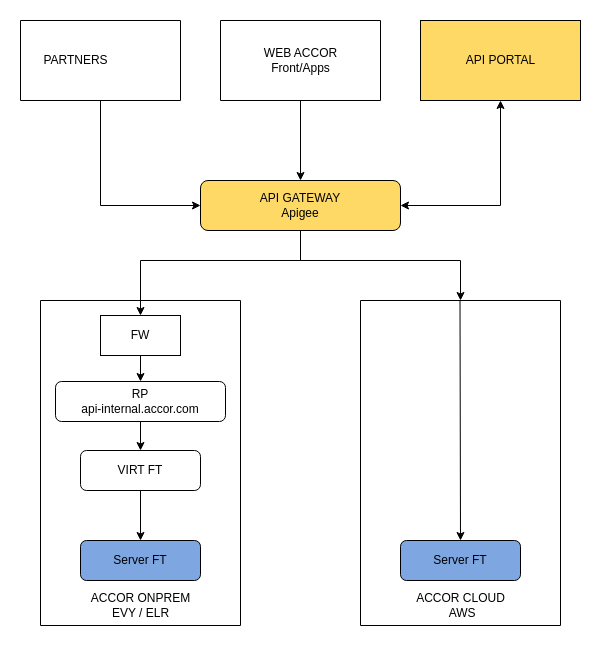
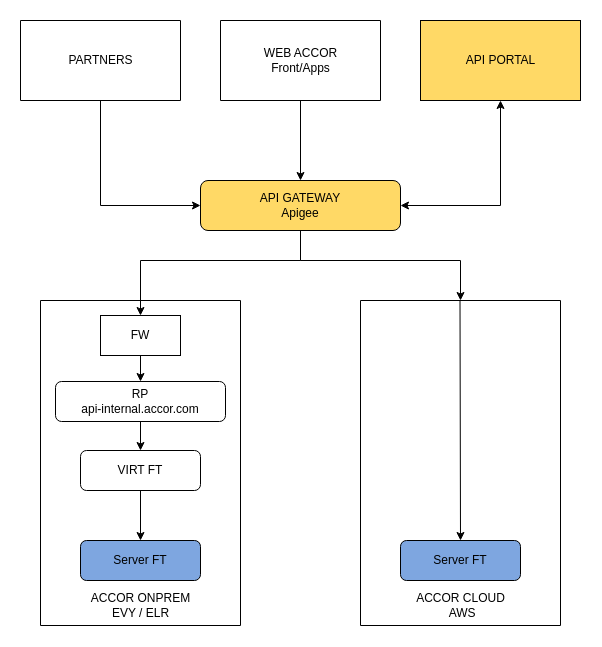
- <mxCell id="24" value="PARTNERS" style="text;html=1;align=center;verticalAlign=middle;resizable=0;points=[];autosize=1;strokeColor=none;fillColor=none;" parent="23" vertex="1"><mxGeometry x="10" y="25" width="90" height="30" as="geometry" /></mxCell>
+ <mxCell id="24" value="PARTNERS" style="text;html=1;align=center;verticalAlign=middle;resizable=0;points=[];autosize=1;strokeColor=none;fillColor=none;" parent="23" vertex="1"><mxGeometry x="35" y="25" width="90" height="30" as="geometry" /></mxCell>
